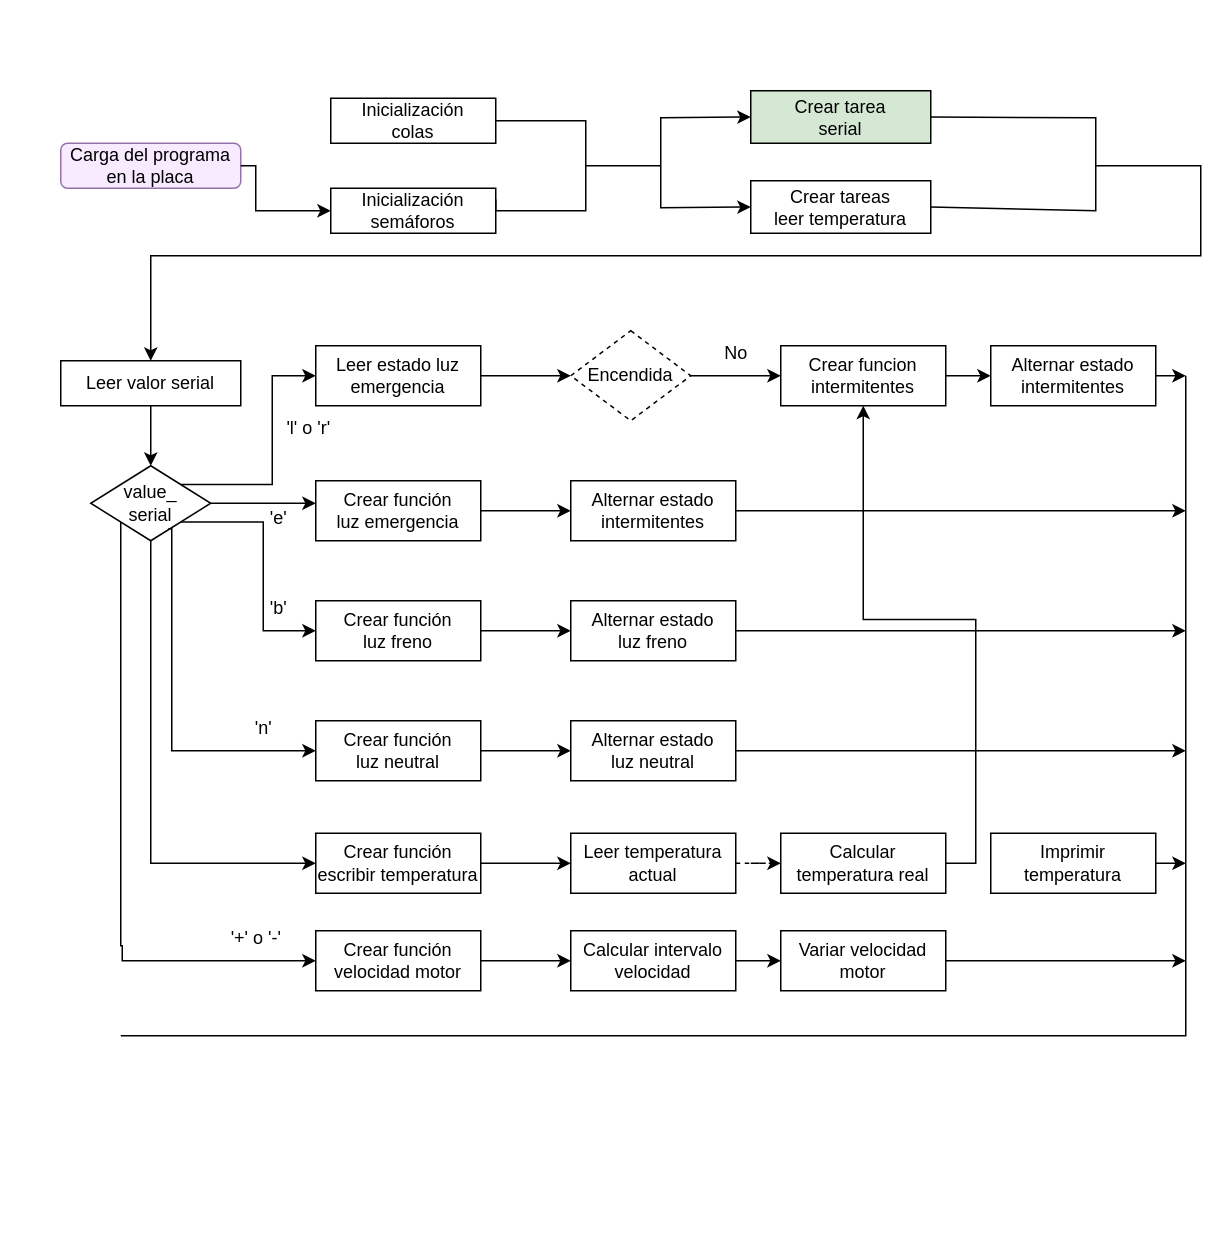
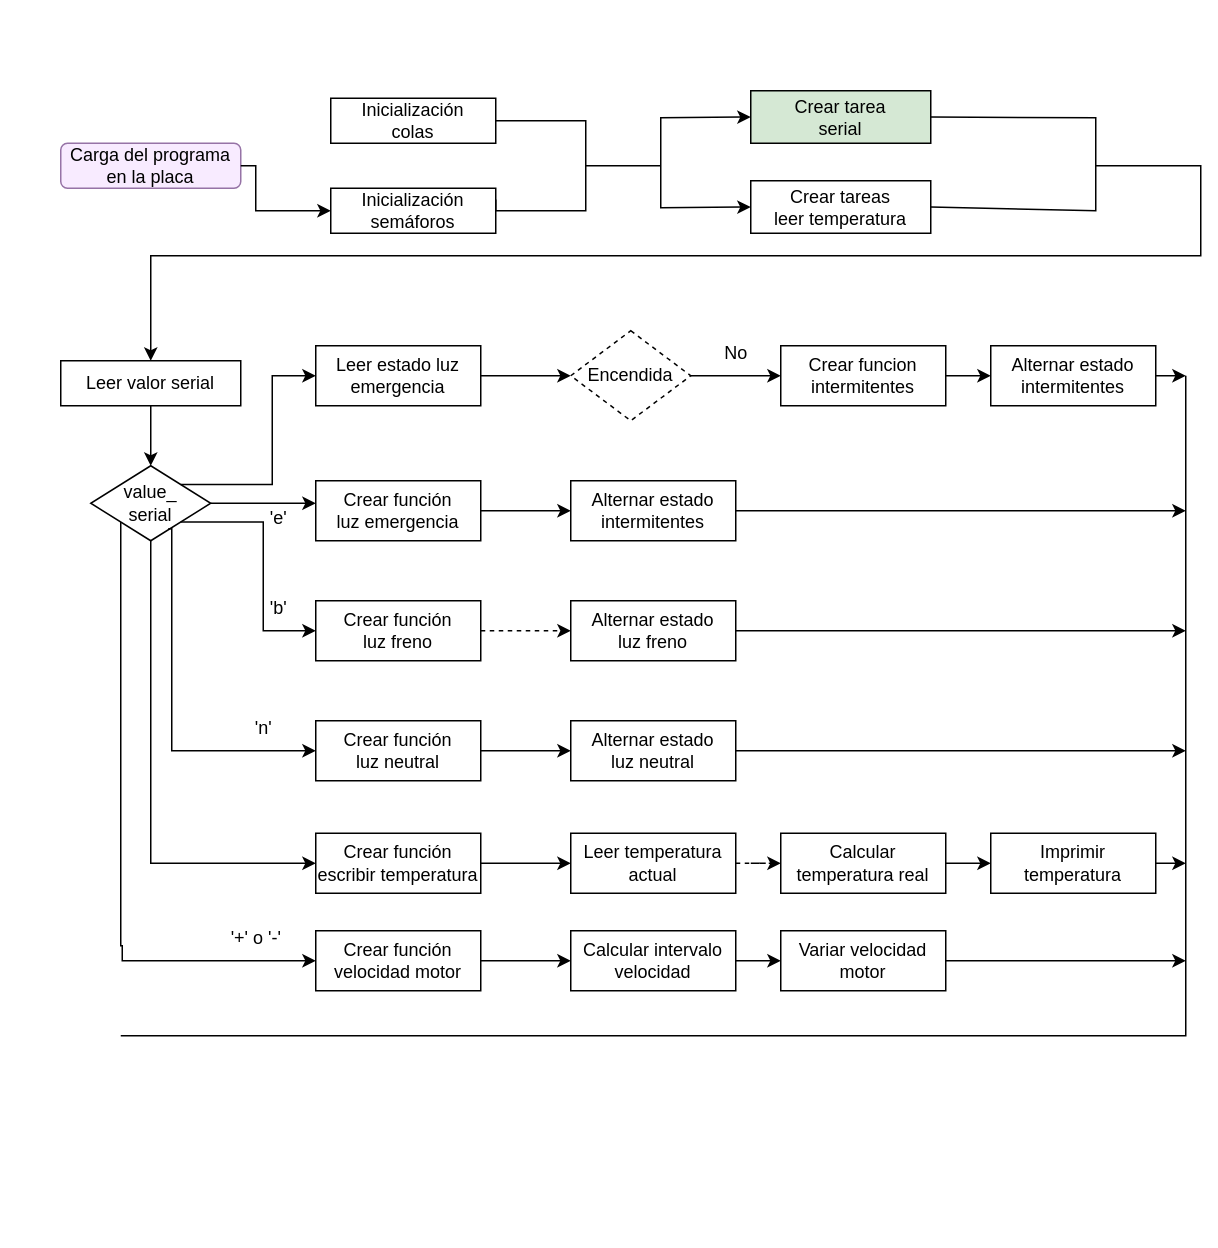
- <mxCell id="20" value="'l' o 'r'" style="text;html=1;align=center;verticalAlign=middle;resizable=0;points=[];autosize=1;strokeColor=none;fillColor=none;" vertex="1" parent="1"><mxGeometry x="180" y="270" width="50" height="30" as="geometry" /></mxCell>
- <mxCell id="52" style="edgeStyle=orthogonalEdgeStyle;rounded=0;orthogonalLoop=1;jettySize=auto;html=1;exitX=1;exitY=0.5;exitDx=0;exitDy=0;" edge="1" parent="1" source="53" target="28"><mxGeometry relative="1" as="geometry" /></mxCell>
+ <mxCell id="52" style="edgeStyle=orthogonalEdgeStyle;rounded=0;orthogonalLoop=1;jettySize=auto;html=1;exitX=1;exitY=0.5;exitDx=0;exitDy=0;entryX=0;entryY=0.5;entryDx=0;entryDy=0;" edge="1" parent="1" source="53" target="55"><mxGeometry relative="1" as="geometry" /></mxCell>
- <mxCell id="21" style="edgeStyle=orthogonalEdgeStyle;rounded=0;orthogonalLoop=1;jettySize=auto;html=1;entryX=0;entryY=0.5;entryDx=0;entryDy=0;" edge="1" parent="1" source="22" target="37"><mxGeometry relative="1" as="geometry"><mxPoint x="360" y="420" as="targetPoint" /></mxGeometry></mxCell>
+ <mxCell id="21" style="edgeStyle=orthogonalEdgeStyle;rounded=0;orthogonalLoop=1;jettySize=auto;html=1;entryX=0;entryY=0.5;entryDx=0;entryDy=0;dashed=1;" edge="1" parent="1" source="22" target="37"><mxGeometry relative="1" as="geometry"><mxPoint x="360" y="420" as="targetPoint" /></mxGeometry></mxCell>
